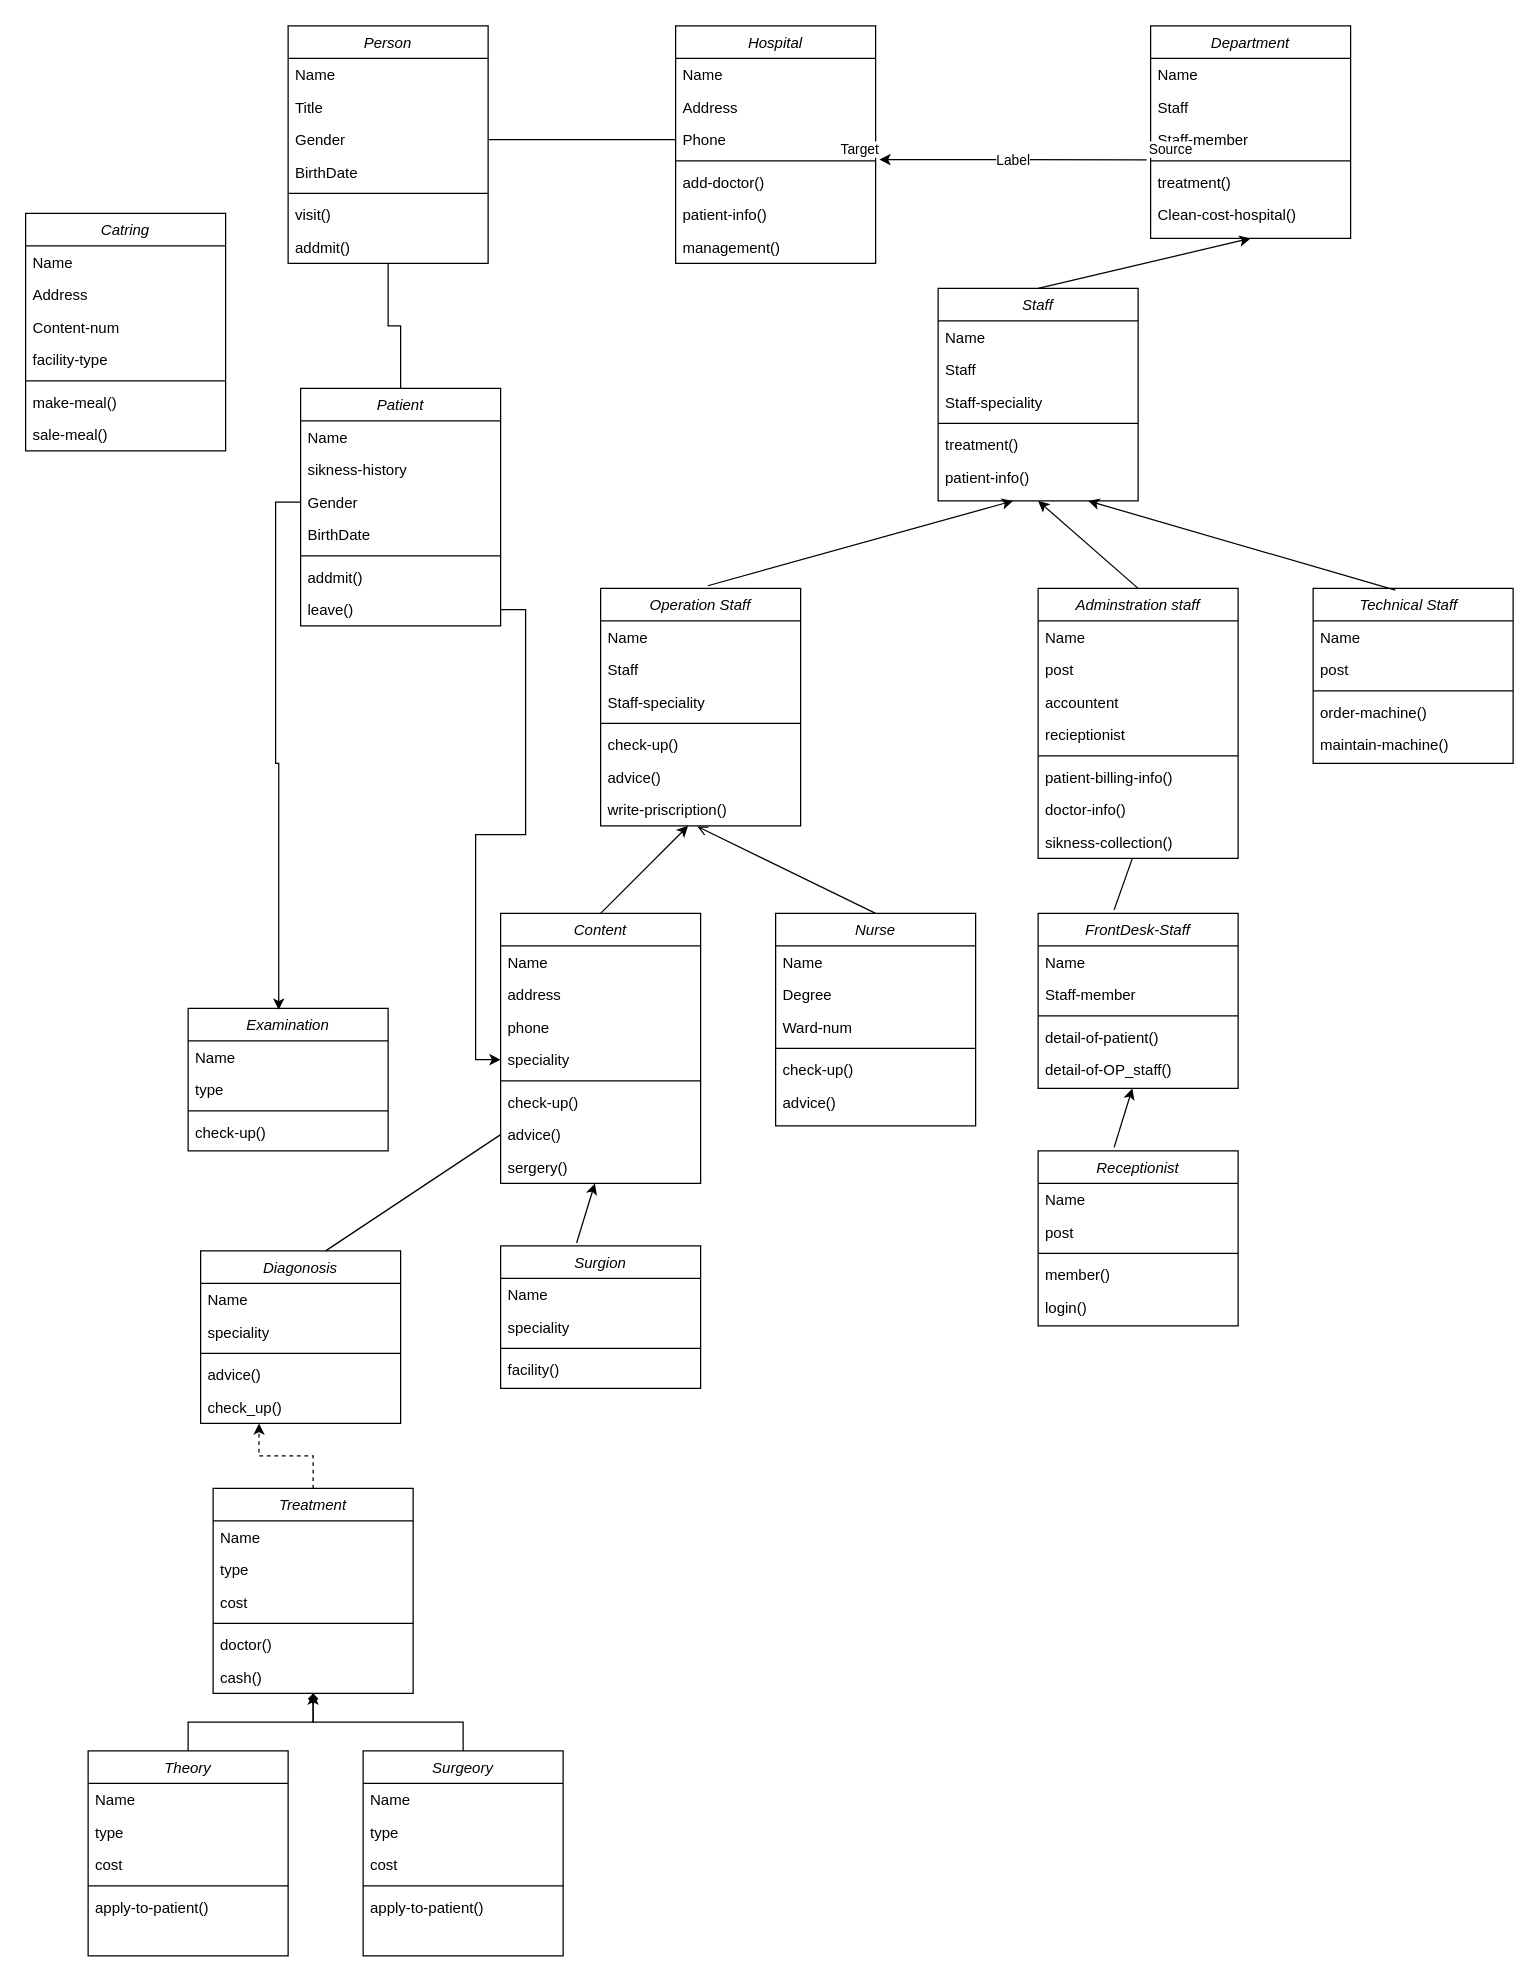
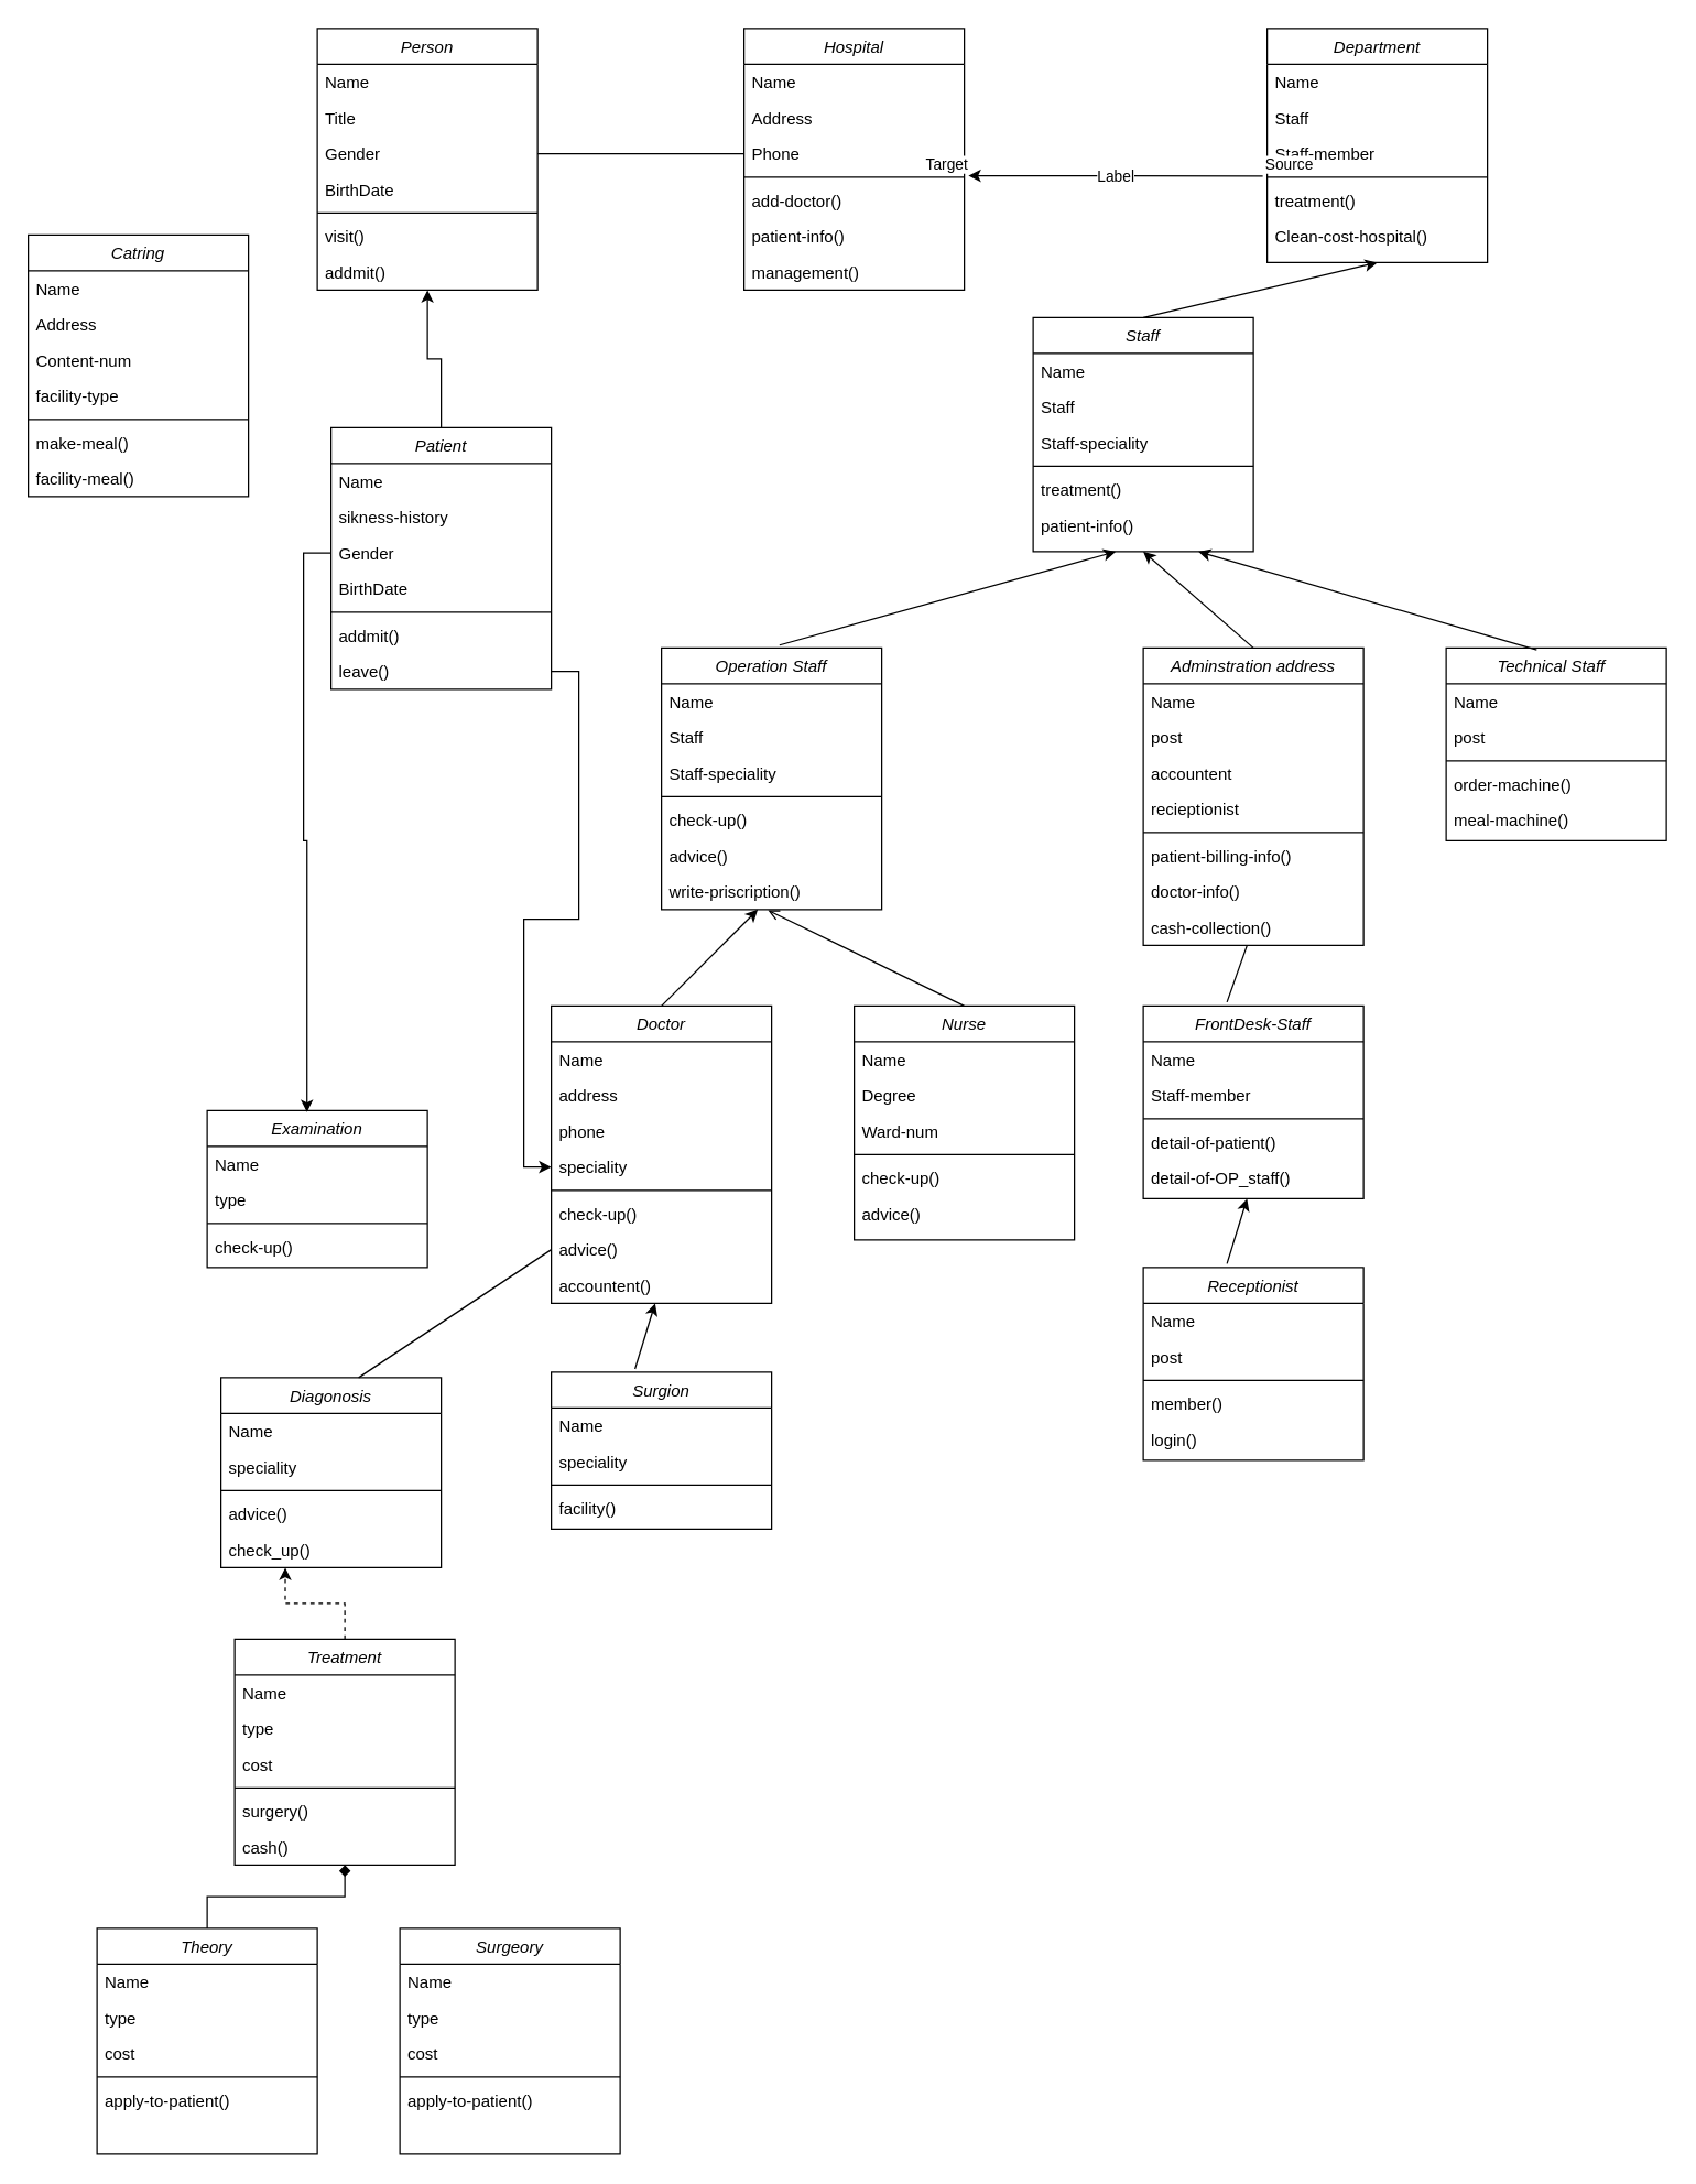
- <mxCell id="110" style="edgeStyle=orthogonalEdgeStyle;rounded=0;orthogonalLoop=1;jettySize=auto;html=1;exitX=0.5;exitY=0;exitDx=0;exitDy=0;endArrow=none;" edge="1" parent="1" source="111" target="2"><mxGeometry relative="1" as="geometry" /></mxCell>
+ <mxCell id="110" style="edgeStyle=orthogonalEdgeStyle;rounded=0;orthogonalLoop=1;jettySize=auto;html=1;exitX=0.5;exitY=0;exitDx=0;exitDy=0;" edge="1" parent="1" source="111" target="2"><mxGeometry relative="1" as="geometry" /></mxCell>
- <mxCell id="37" value="sale-meal()" style="text;align=left;verticalAlign=top;spacingLeft=4;spacingRight=4;overflow=hidden;rotatable=0;points=[[0,0.5],[1,0.5]];portConstraint=eastwest;rounded=0;shadow=0;html=0;" vertex="1" parent="30"><mxGeometry y="164" width="160" height="26" as="geometry" /></mxCell>
+ <mxCell id="37" value="facility-meal()" style="text;align=left;verticalAlign=top;spacingLeft=4;spacingRight=4;overflow=hidden;rotatable=0;points=[[0,0.5],[1,0.5]];portConstraint=eastwest;rounded=0;shadow=0;html=0;" vertex="1" parent="30"><mxGeometry y="164" width="160" height="26" as="geometry" /></mxCell>
- <mxCell id="54" value="Adminstration staff" style="swimlane;fontStyle=2;align=center;verticalAlign=top;childLayout=stackLayout;horizontal=1;startSize=26;horizontalStack=0;resizeParent=1;resizeLast=0;collapsible=1;marginBottom=0;rounded=0;shadow=0;strokeWidth=1;" vertex="1" parent="1"><mxGeometry x="830" y="470" width="160" height="216" as="geometry"><mxRectangle x="230" y="140" width="160" height="26" as="alternateBounds" /></mxGeometry></mxCell>
+ <mxCell id="54" value="Adminstration address" style="swimlane;fontStyle=2;align=center;verticalAlign=top;childLayout=stackLayout;horizontal=1;startSize=26;horizontalStack=0;resizeParent=1;resizeLast=0;collapsible=1;marginBottom=0;rounded=0;shadow=0;strokeWidth=1;" vertex="1" parent="1"><mxGeometry x="830" y="470" width="160" height="216" as="geometry"><mxRectangle x="230" y="140" width="160" height="26" as="alternateBounds" /></mxGeometry></mxCell>
- <mxCell id="68" value="maintain-machine()" style="text;align=left;verticalAlign=top;spacingLeft=4;spacingRight=4;overflow=hidden;rotatable=0;points=[[0,0.5],[1,0.5]];portConstraint=eastwest;rounded=0;shadow=0;html=0;" vertex="1" parent="63"><mxGeometry y="112" width="160" height="26" as="geometry" /></mxCell>
+ <mxCell id="68" value="meal-machine()" style="text;align=left;verticalAlign=top;spacingLeft=4;spacingRight=4;overflow=hidden;rotatable=0;points=[[0,0.5],[1,0.5]];portConstraint=eastwest;rounded=0;shadow=0;html=0;" vertex="1" parent="63"><mxGeometry y="112" width="160" height="26" as="geometry" /></mxCell>
- <mxCell id="62" value="sikness-collection()" style="text;align=left;verticalAlign=top;spacingLeft=4;spacingRight=4;overflow=hidden;rotatable=0;points=[[0,0.5],[1,0.5]];portConstraint=eastwest;rounded=0;shadow=0;html=0;" vertex="1" parent="54"><mxGeometry y="190" width="160" height="26" as="geometry" /></mxCell>
+ <mxCell id="62" value="cash-collection()" style="text;align=left;verticalAlign=top;spacingLeft=4;spacingRight=4;overflow=hidden;rotatable=0;points=[[0,0.5],[1,0.5]];portConstraint=eastwest;rounded=0;shadow=0;html=0;" vertex="1" parent="54"><mxGeometry y="190" width="160" height="26" as="geometry" /></mxCell>
- <mxCell id="69" value="Content" style="swimlane;fontStyle=2;align=center;verticalAlign=top;childLayout=stackLayout;horizontal=1;startSize=26;horizontalStack=0;resizeParent=1;resizeLast=0;collapsible=1;marginBottom=0;rounded=0;shadow=0;strokeWidth=1;" vertex="1" parent="1"><mxGeometry x="400" y="730" width="160" height="216" as="geometry"><mxRectangle x="230" y="140" width="160" height="26" as="alternateBounds" /></mxGeometry></mxCell>
+ <mxCell id="69" value="Doctor" style="swimlane;fontStyle=2;align=center;verticalAlign=top;childLayout=stackLayout;horizontal=1;startSize=26;horizontalStack=0;resizeParent=1;resizeLast=0;collapsible=1;marginBottom=0;rounded=0;shadow=0;strokeWidth=1;" vertex="1" parent="1"><mxGeometry x="400" y="730" width="160" height="216" as="geometry"><mxRectangle x="230" y="140" width="160" height="26" as="alternateBounds" /></mxGeometry></mxCell>
- <mxCell id="77" value="sergery()" style="text;align=left;verticalAlign=top;spacingLeft=4;spacingRight=4;overflow=hidden;rotatable=0;points=[[0,0.5],[1,0.5]];portConstraint=eastwest;rounded=0;shadow=0;html=0;" vertex="1" parent="69"><mxGeometry y="190" width="160" height="26" as="geometry" /></mxCell>
+ <mxCell id="77" value="accountent()" style="text;align=left;verticalAlign=top;spacingLeft=4;spacingRight=4;overflow=hidden;rotatable=0;points=[[0,0.5],[1,0.5]];portConstraint=eastwest;rounded=0;shadow=0;html=0;" vertex="1" parent="69"><mxGeometry y="190" width="160" height="26" as="geometry" /></mxCell>
- <mxCell id="137" value="doctor()" style="text;align=left;verticalAlign=top;spacingLeft=4;spacingRight=4;overflow=hidden;rotatable=0;points=[[0,0.5],[1,0.5]];portConstraint=eastwest;rounded=0;shadow=0;html=0;" vertex="1" parent="132"><mxGeometry y="112" width="160" height="26" as="geometry" /></mxCell>
+ <mxCell id="137" value="surgery()" style="text;align=left;verticalAlign=top;spacingLeft=4;spacingRight=4;overflow=hidden;rotatable=0;points=[[0,0.5],[1,0.5]];portConstraint=eastwest;rounded=0;shadow=0;html=0;" vertex="1" parent="132"><mxGeometry y="112" width="160" height="26" as="geometry" /></mxCell>
- <mxCell id="146" style="edgeStyle=orthogonalEdgeStyle;rounded=0;orthogonalLoop=1;jettySize=auto;html=1;exitX=0.5;exitY=0;exitDx=0;exitDy=0;" edge="1" parent="1" source="147" target="132"><mxGeometry relative="1" as="geometry" /></mxCell>
